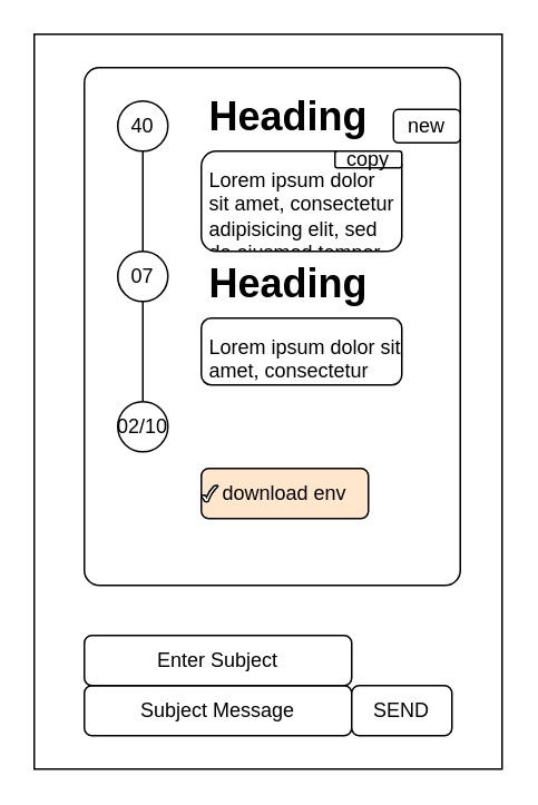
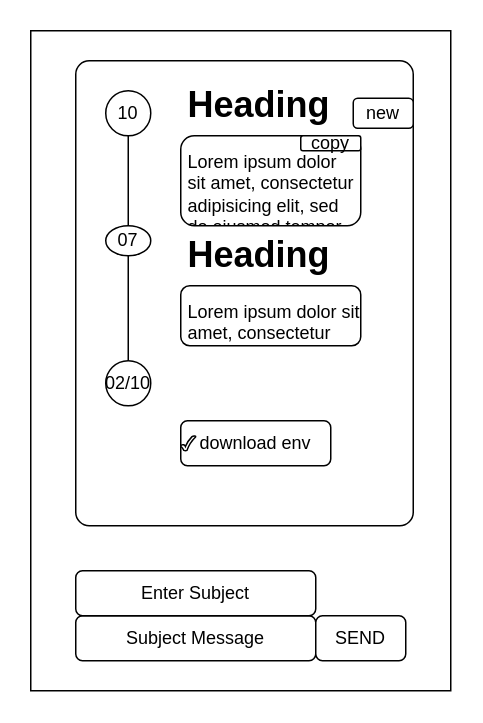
- <mxCell id="4" value="40" style="ellipse;whiteSpace=wrap;html=1;aspect=fixed;" vertex="1" parent="1"><mxGeometry x="70" y="60" width="30" height="30" as="geometry" /></mxCell>
+ <mxCell id="4" value="10" style="ellipse;whiteSpace=wrap;html=1;aspect=fixed;" vertex="1" parent="1"><mxGeometry x="70" y="60" width="30" height="30" as="geometry" /></mxCell>
- <mxCell id="5" value="07" style="ellipse;whiteSpace=wrap;html=1;aspect=fixed;" vertex="1" parent="1"><mxGeometry x="70" y="150" width="30" height="30" as="geometry" /></mxCell>
+ <mxCell id="5" value="07" style="ellipse;whiteSpace=wrap;html=1;aspect=fixed;" vertex="1" parent="1"><mxGeometry x="70" y="150" width="30" height="20" as="geometry" /></mxCell>
- <mxCell id="13" value="download env" style="rounded=1;whiteSpace=wrap;html=1;fillColor=#ffe6cc;" vertex="1" parent="1"><mxGeometry x="120" y="280" width="100" height="30" as="geometry" /></mxCell>
+ <mxCell id="13" value="download env" style="rounded=1;whiteSpace=wrap;html=1;" vertex="1" parent="1"><mxGeometry x="120" y="280" width="100" height="30" as="geometry" /></mxCell>
